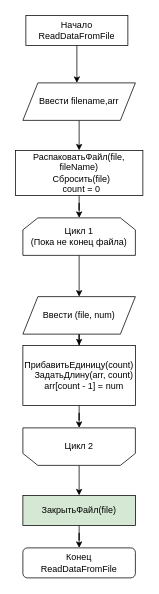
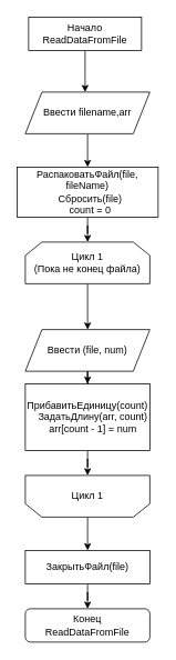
- <mxCell id="15" value="Цикл 2" style="shape=loopLimit;whiteSpace=wrap;html=1;direction=west;" vertex="1" parent="1"><mxGeometry x="30" y="570" width="150" height="50" as="geometry" /></mxCell>
+ <mxCell id="15" value="Цикл 1" style="shape=loopLimit;whiteSpace=wrap;html=1;direction=west;" vertex="1" parent="1"><mxGeometry x="30" y="570" width="150" height="50" as="geometry" /></mxCell>
- <mxCell id="17" value="ЗакрытьФайл(file)" style="rounded=0;whiteSpace=wrap;html=1;fillColor=#d5e8d4;" vertex="1" parent="1"><mxGeometry x="30" y="660" width="150" height="40" as="geometry" /></mxCell>
+ <mxCell id="17" value="ЗакрытьФайл(file)" style="rounded=0;whiteSpace=wrap;html=1;" vertex="1" parent="1"><mxGeometry x="30" y="660" width="150" height="40" as="geometry" /></mxCell>
